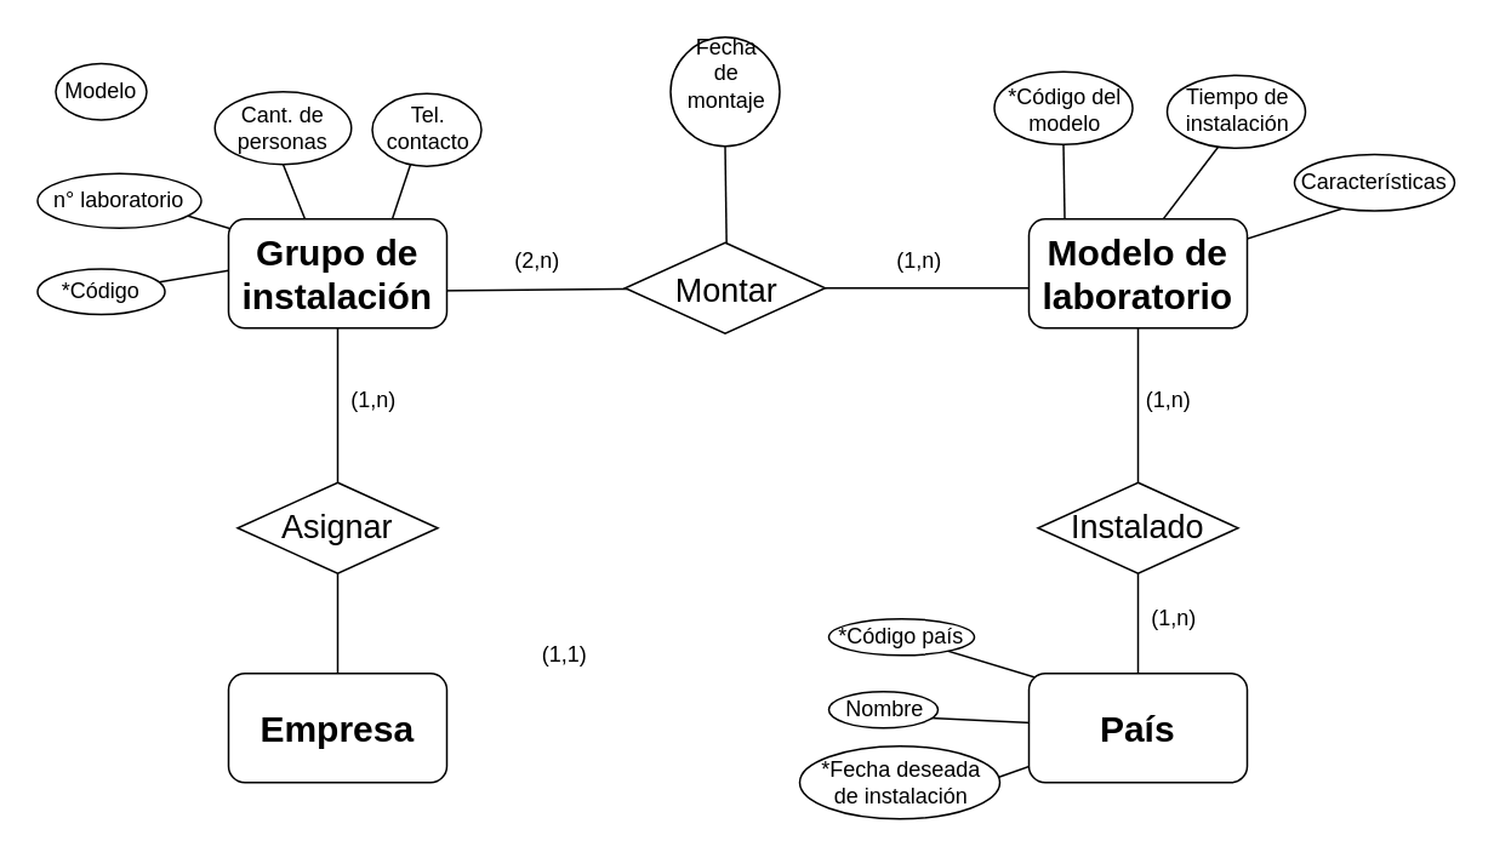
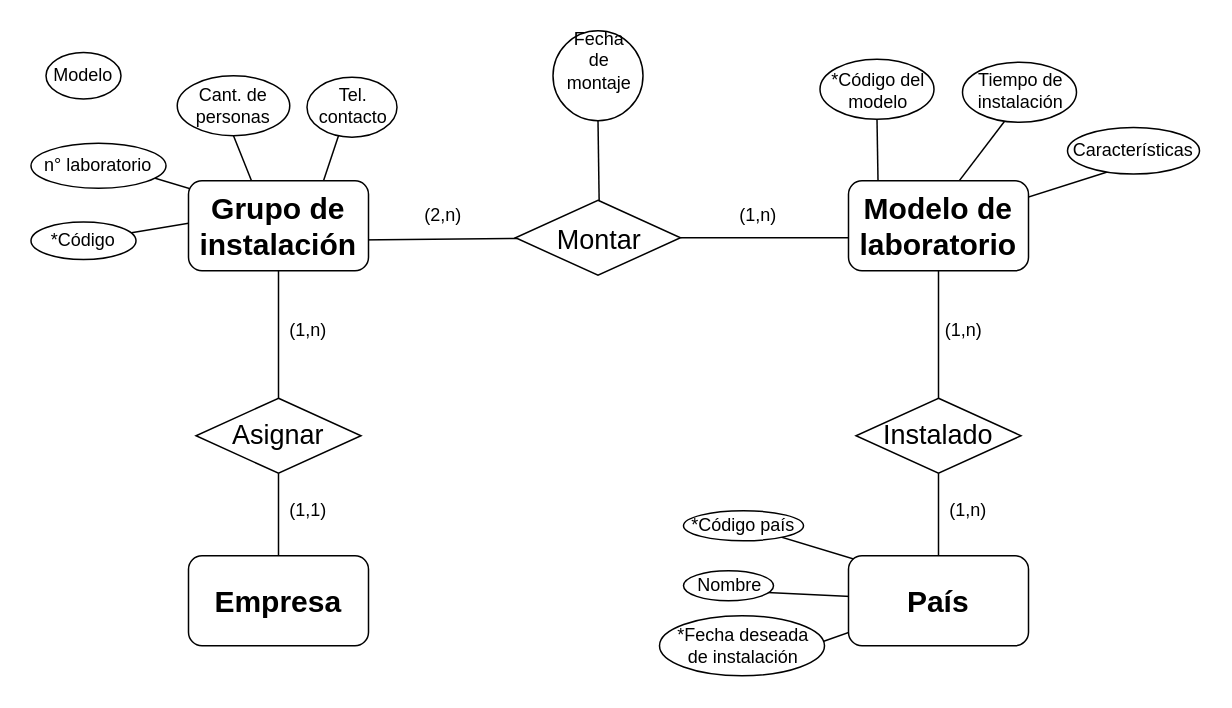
- <mxCell id="58" value="(1,1)" style="text;html=1;strokeColor=none;fillColor=none;align=center;verticalAlign=middle;whiteSpace=wrap;rounded=0;" vertex="1" parent="1"><mxGeometry x="290" y="350" width="40" height="20" as="geometry" /></mxCell>
+ <mxCell id="58" value="(1,1)" style="text;html=1;strokeColor=none;fillColor=none;align=center;verticalAlign=middle;whiteSpace=wrap;rounded=0;" vertex="1" parent="1"><mxGeometry x="185" y="330" width="40" height="20" as="geometry" /></mxCell>
